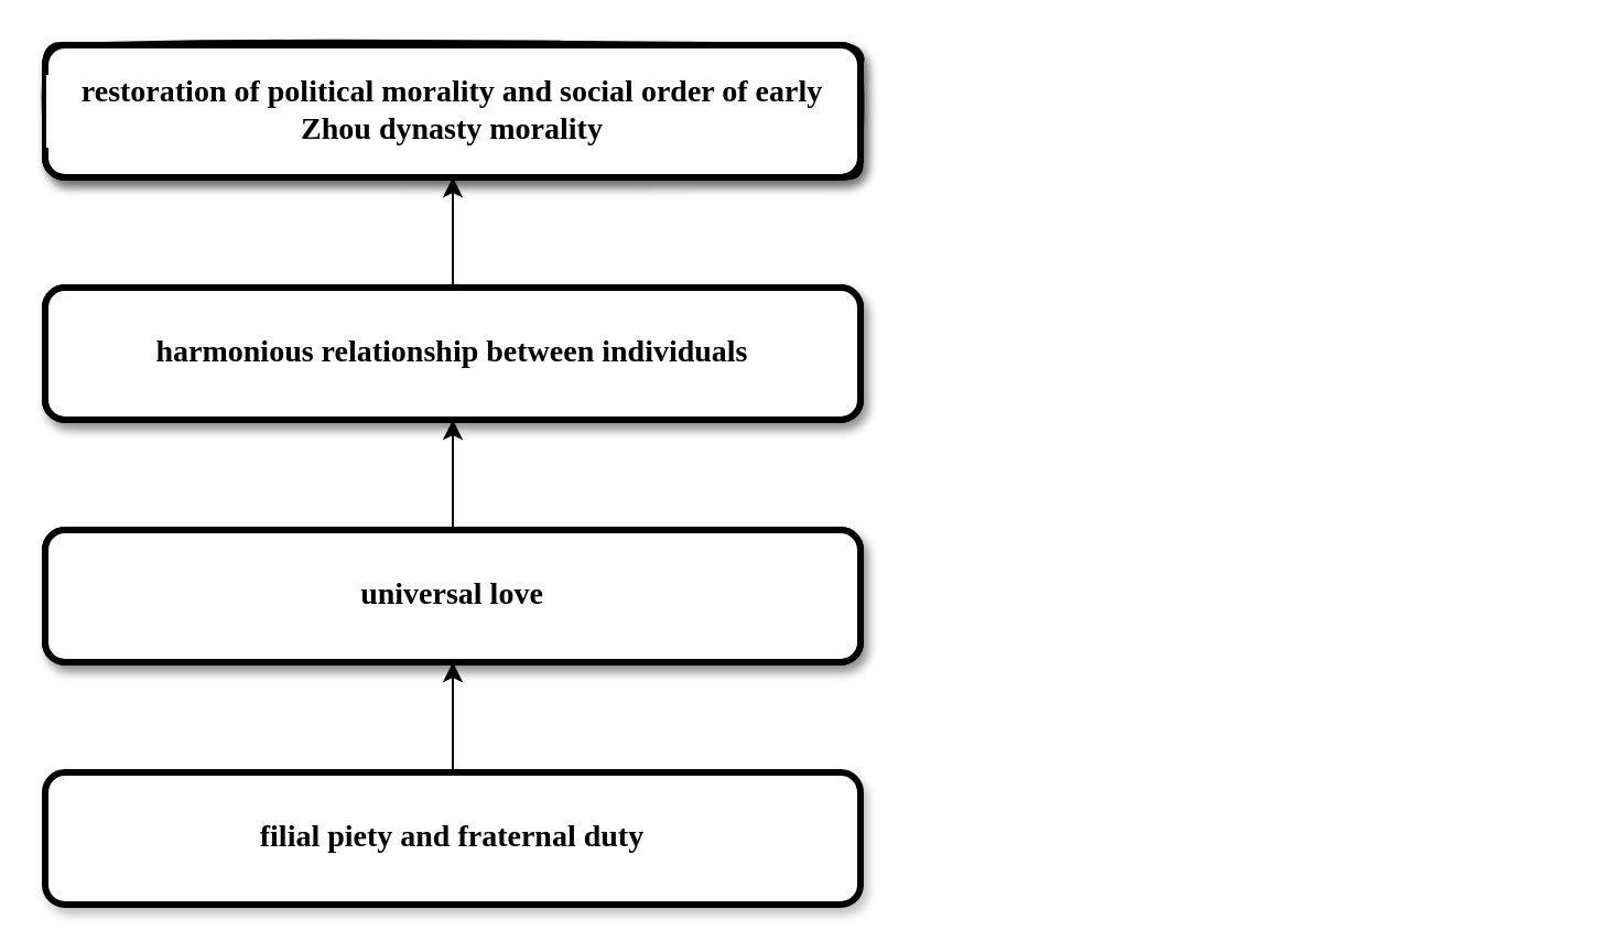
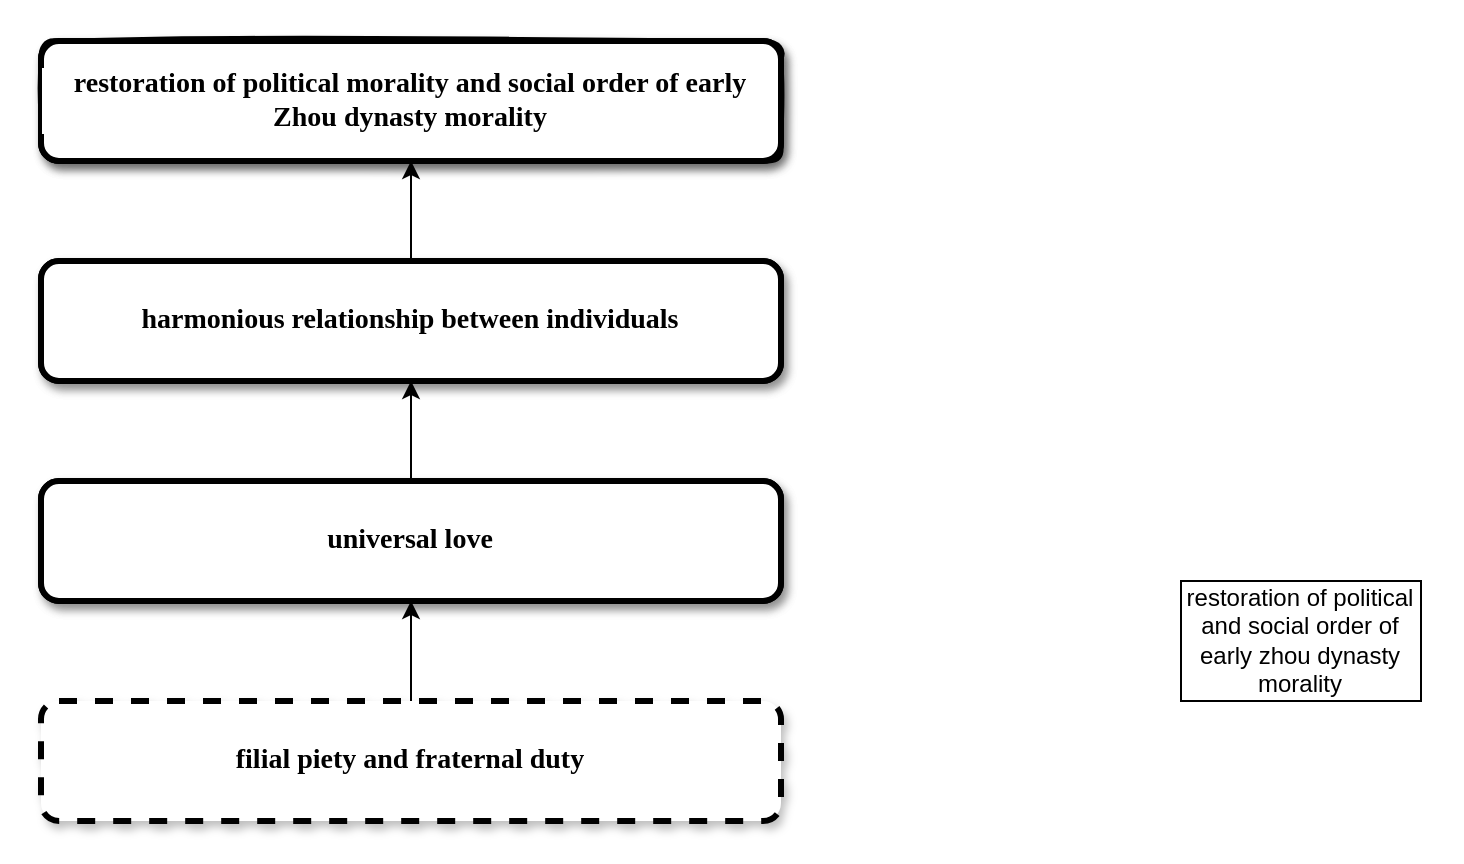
+ <mxCell id="3" value="restoration of political and social order of early zhou dynasty morality" style="rounded=0;whiteSpace=wrap;html=1;" vertex="1" parent="1"><mxGeometry x="590" y="290" width="120" height="60" as="geometry" /></mxCell>
- <mxCell id="8" value="filial piety and fraternal duty" style="rounded=1;whiteSpace=wrap;html=1;fontFamily=Comic Sans MS;fillStyle=auto;strokeWidth=3;fontSize=14;shadow=1;sketch=0;glass=0;labelBackgroundColor=default;fontStyle=1" vertex="1" parent="1"><mxGeometry x="20" y="350" width="370" height="60" as="geometry" /></mxCell>
+ <mxCell id="8" value="filial piety and fraternal duty" style="rounded=1;whiteSpace=wrap;html=1;fontFamily=Comic Sans MS;fillStyle=auto;strokeWidth=3;fontSize=14;shadow=1;sketch=0;glass=0;labelBackgroundColor=default;fontStyle=1;dashed=1;" vertex="1" parent="1"><mxGeometry x="20" y="350" width="370" height="60" as="geometry" /></mxCell>
